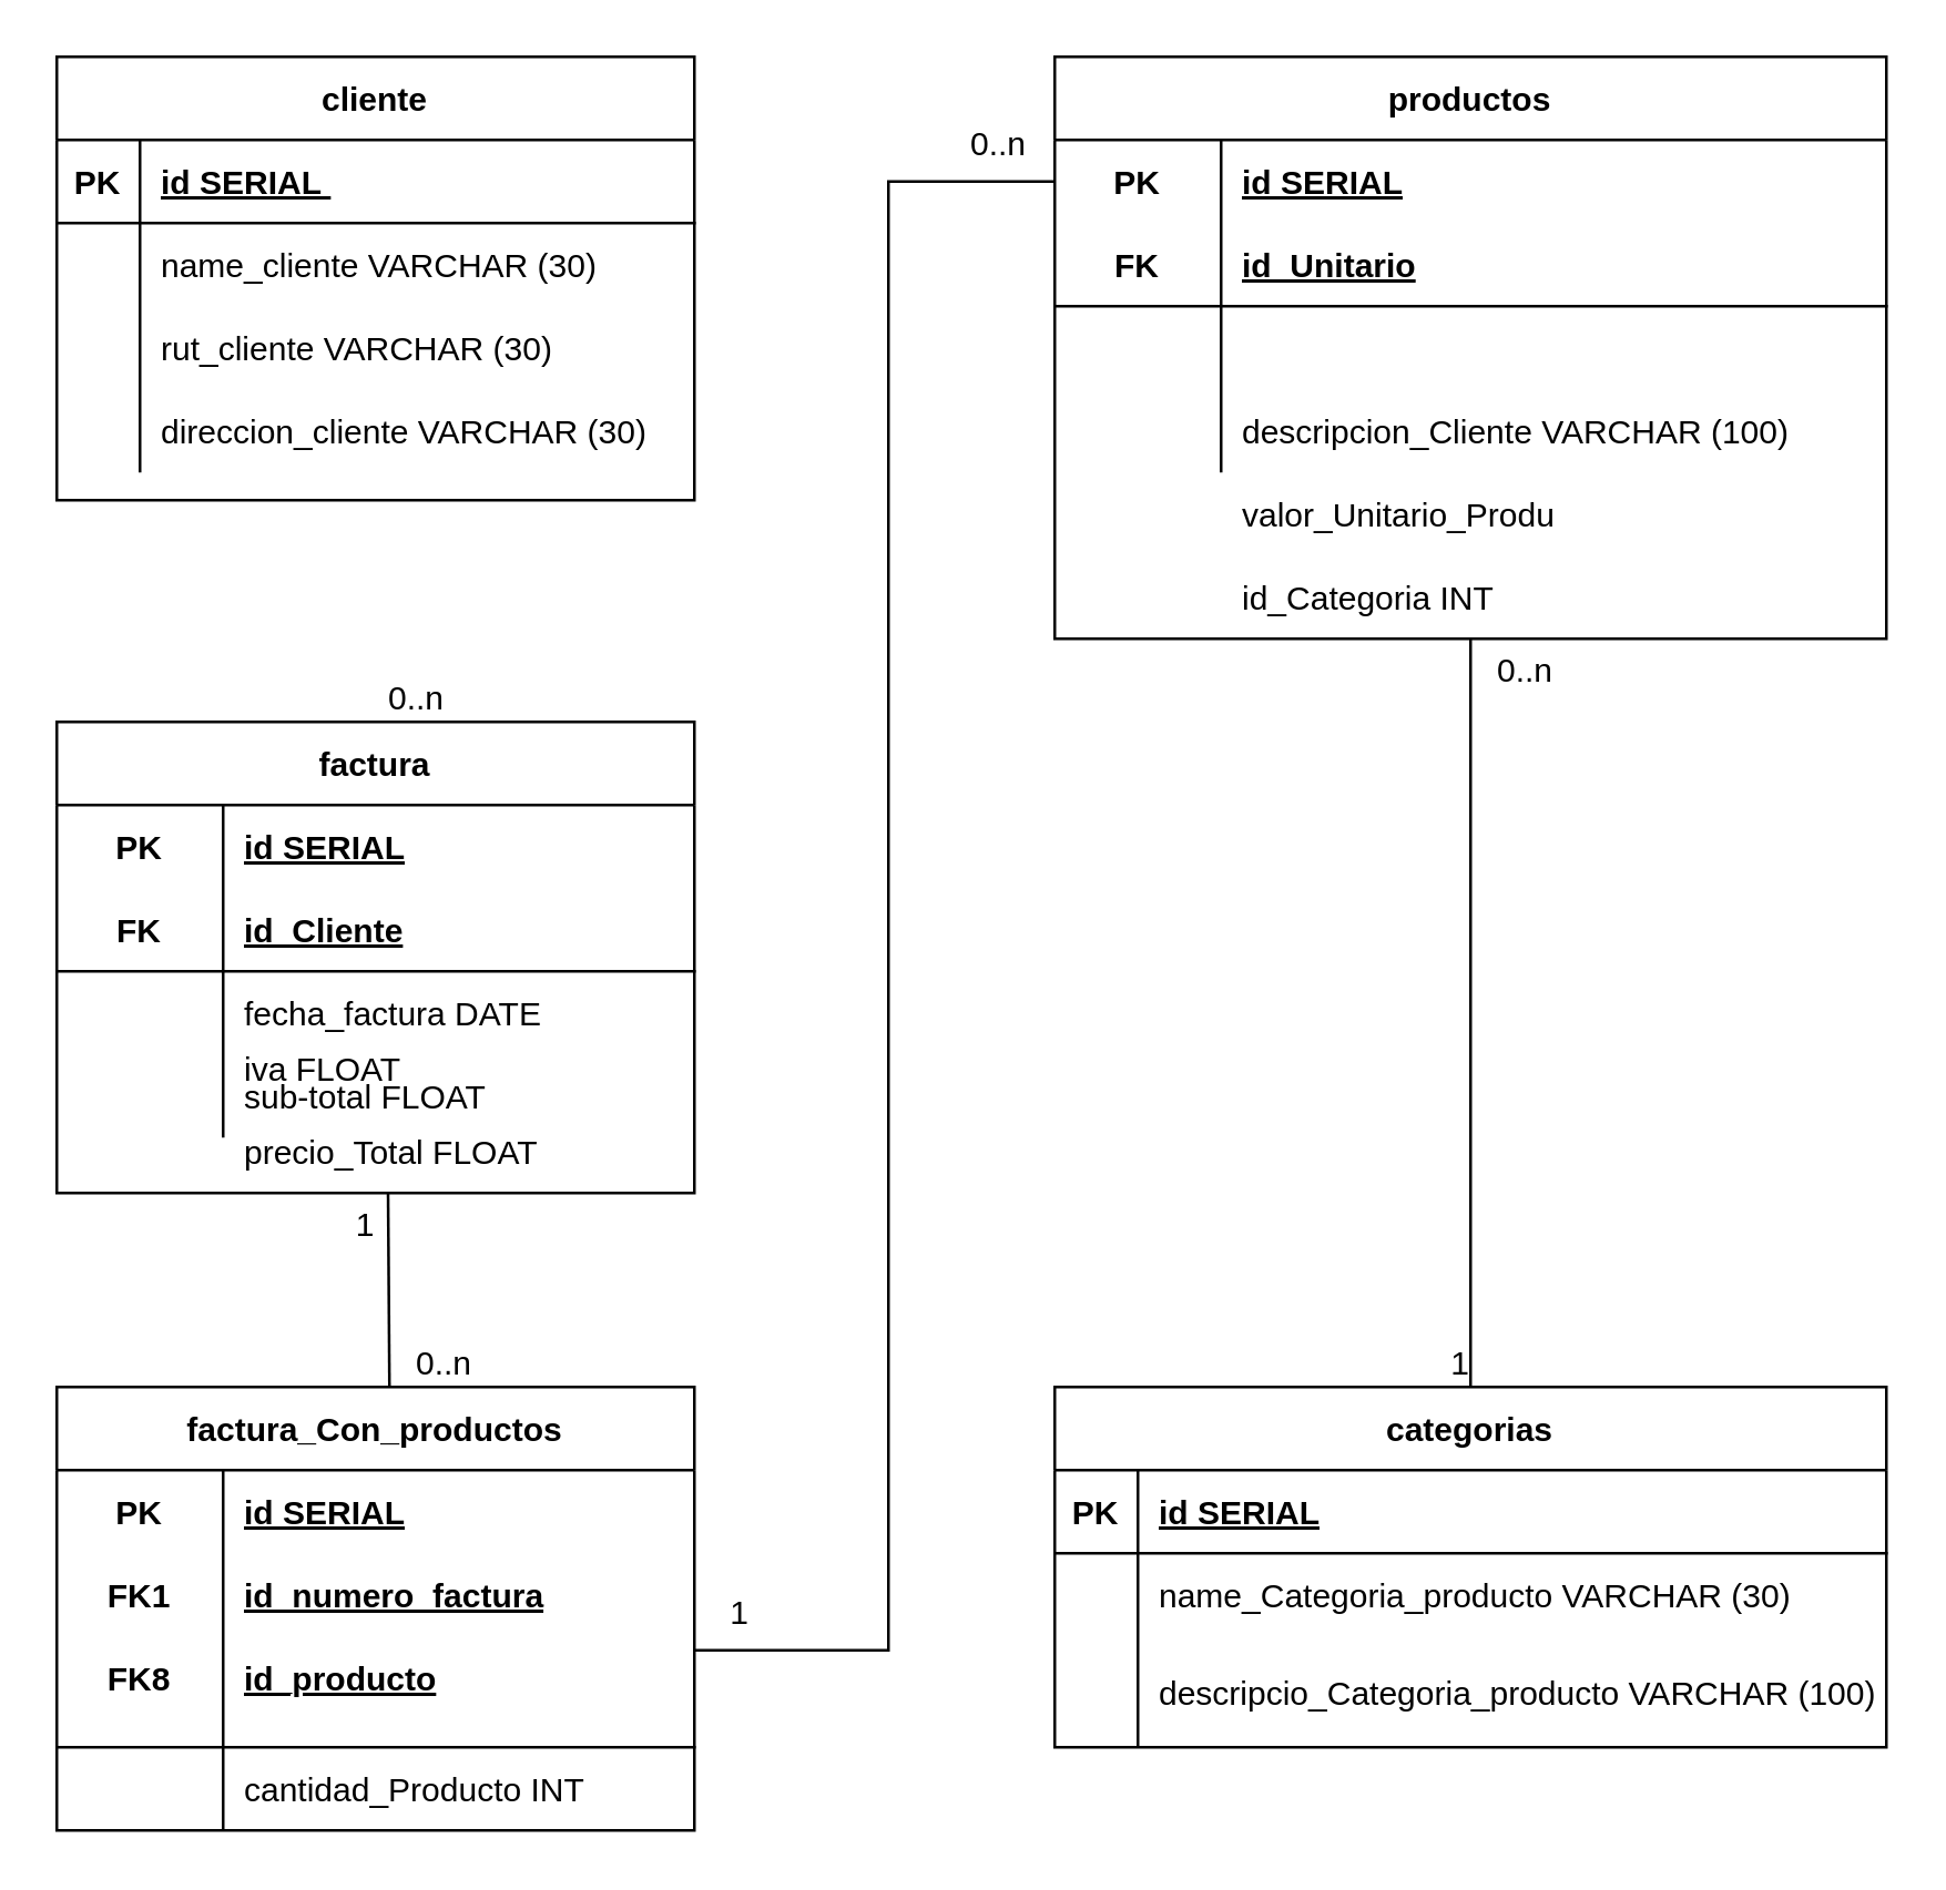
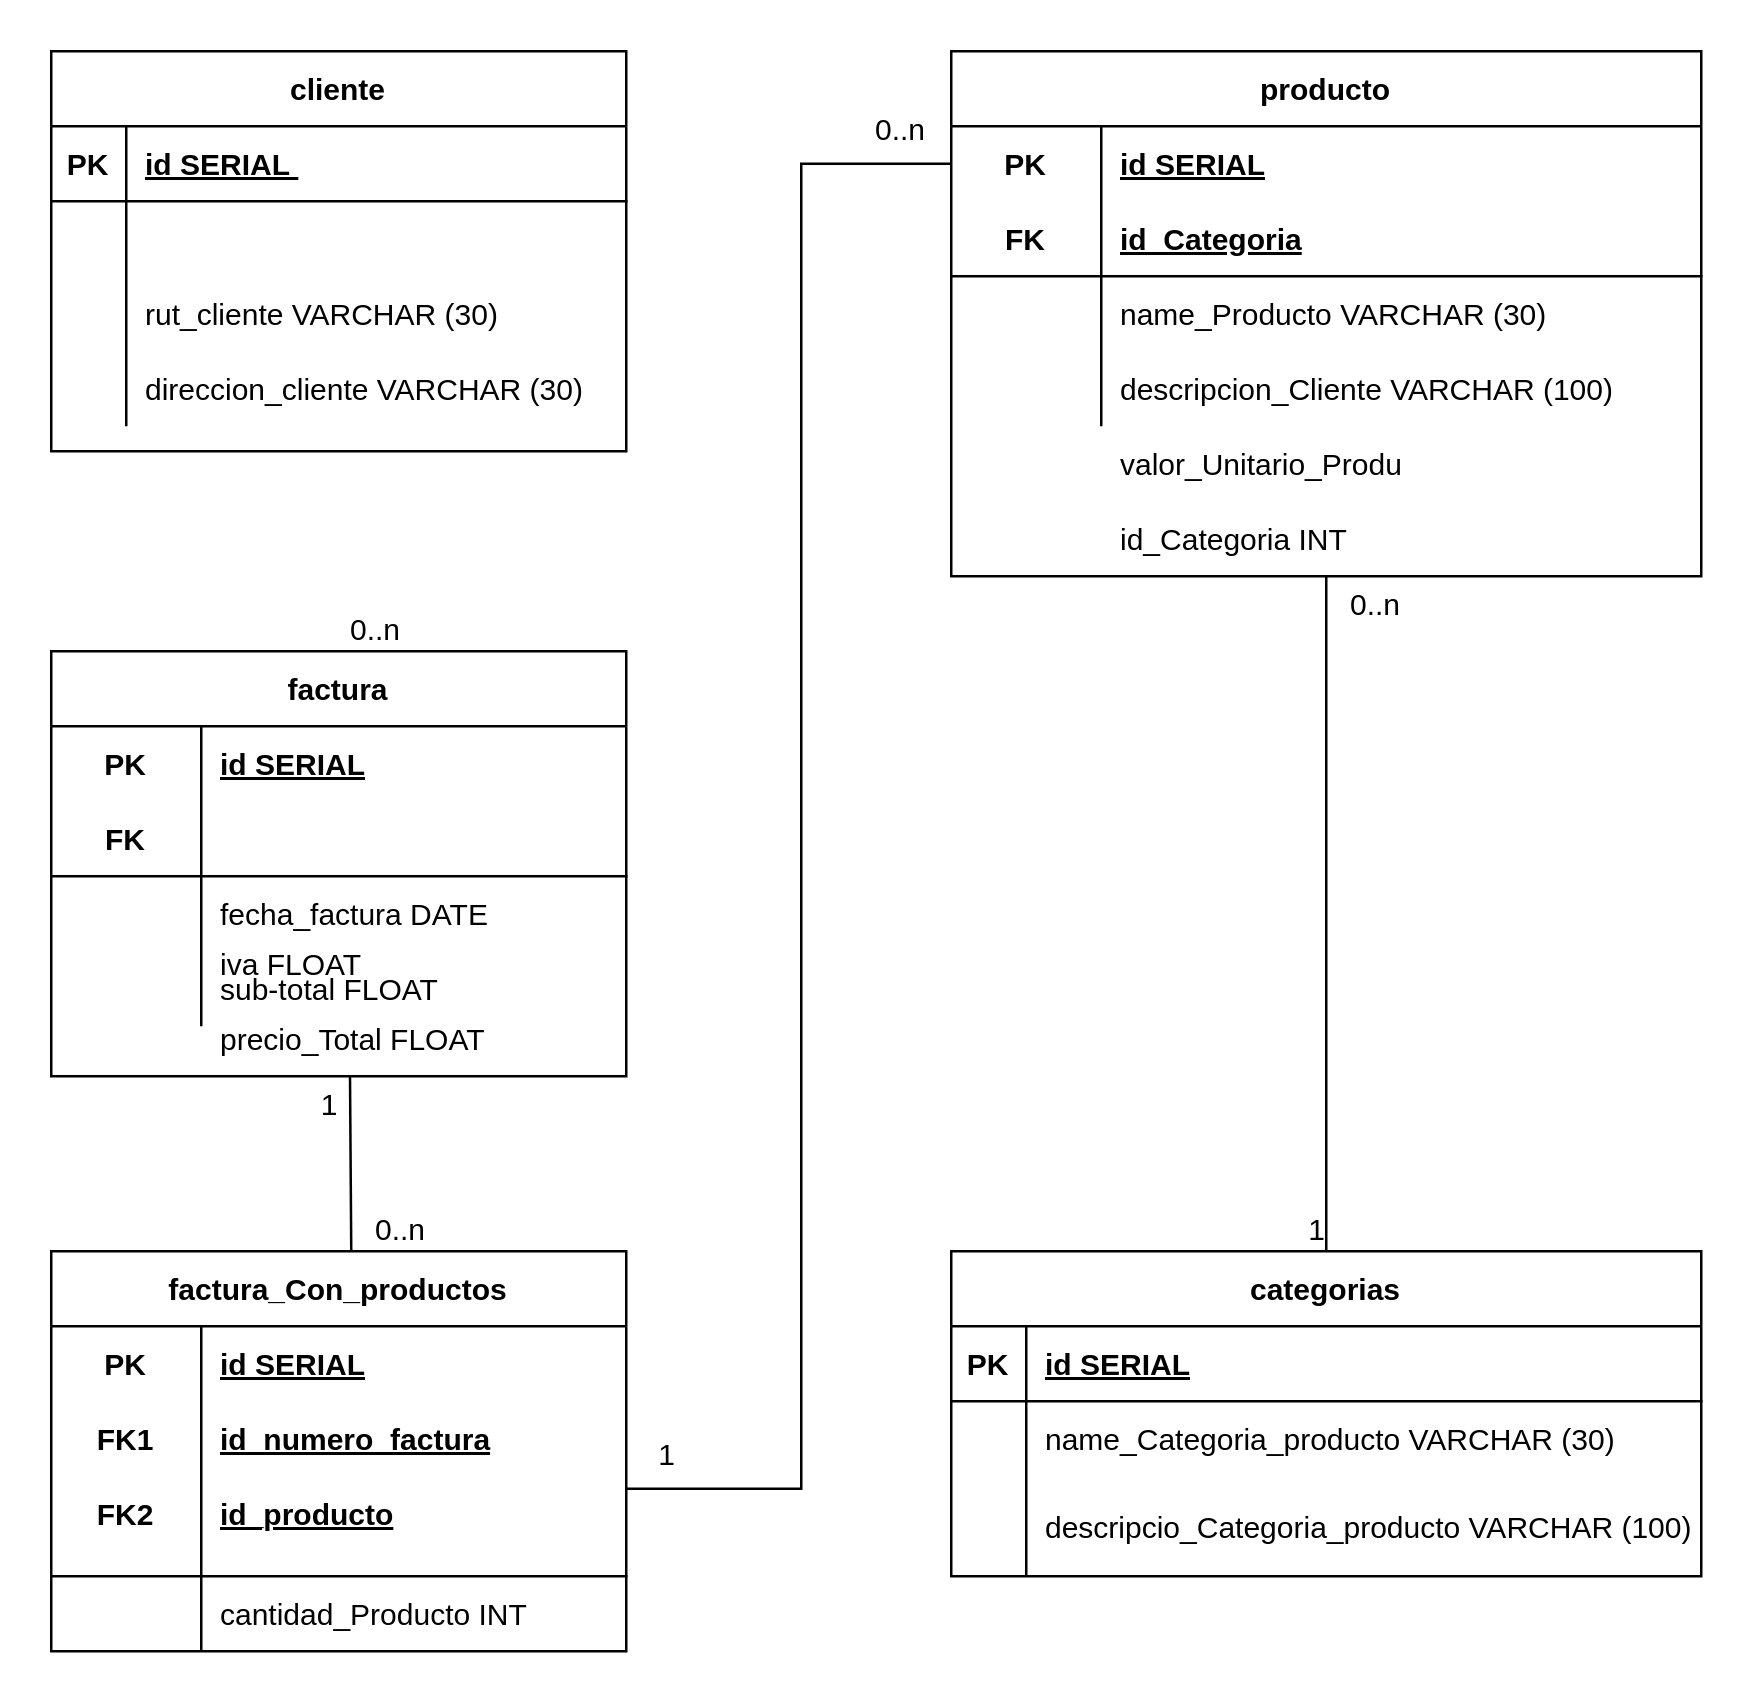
- <mxCell id="32" value="productos" style="shape=table;startSize=30;container=1;collapsible=1;childLayout=tableLayout;fixedRows=1;rowLines=0;fontStyle=1;align=center;resizeLast=1;" vertex="1" parent="1"><mxGeometry x="380" y="20" width="300" height="210" as="geometry" /></mxCell>
+ <mxCell id="32" value="producto" style="shape=table;startSize=30;container=1;collapsible=1;childLayout=tableLayout;fixedRows=1;rowLines=0;fontStyle=1;align=center;resizeLast=1;" vertex="1" parent="1"><mxGeometry x="380" y="20" width="300" height="210" as="geometry" /></mxCell>
- <mxCell id="8" value="name_cliente VARCHAR (30)" style="shape=partialRectangle;connectable=0;fillColor=none;top=0;left=0;bottom=0;right=0;align=left;spacingLeft=6;overflow=hidden;" vertex="1" parent="6"><mxGeometry x="30" width="200" height="30" as="geometry" /></mxCell>
- <mxCell id="38" value="id_Unitario" style="shape=partialRectangle;connectable=0;fillColor=none;top=0;left=0;bottom=0;right=0;align=left;spacingLeft=6;fontStyle=5;overflow=hidden;" vertex="1" parent="36"><mxGeometry x="60" width="240" height="30" as="geometry" /></mxCell>
+ <mxCell id="38" value="id_Categoria" style="shape=partialRectangle;connectable=0;fillColor=none;top=0;left=0;bottom=0;right=0;align=left;spacingLeft=6;fontStyle=5;overflow=hidden;" vertex="1" parent="36"><mxGeometry x="60" width="240" height="30" as="geometry" /></mxCell>
+ <mxCell id="41" value="name_Producto VARCHAR (30)" style="shape=partialRectangle;connectable=0;fillColor=none;top=0;left=0;bottom=0;right=0;align=left;spacingLeft=6;overflow=hidden;" vertex="1" parent="39"><mxGeometry x="60" width="240" height="30" as="geometry" /></mxCell>
- <mxCell id="25" value="id_Cliente" style="shape=partialRectangle;connectable=0;fillColor=none;top=0;left=0;bottom=0;right=0;align=left;spacingLeft=6;fontStyle=5;overflow=hidden;" vertex="1" parent="23"><mxGeometry x="60" width="170" height="30" as="geometry" /></mxCell>
- <mxCell id="59" value="FK8" style="shape=partialRectangle;connectable=0;fillColor=none;top=0;left=0;bottom=0;right=0;fontStyle=1;overflow=hidden;" vertex="1" parent="58"><mxGeometry width="60" height="30" as="geometry" /></mxCell>
+ <mxCell id="59" value="FK2" style="shape=partialRectangle;connectable=0;fillColor=none;top=0;left=0;bottom=0;right=0;fontStyle=1;overflow=hidden;" vertex="1" parent="58"><mxGeometry width="60" height="30" as="geometry" /></mxCell>
